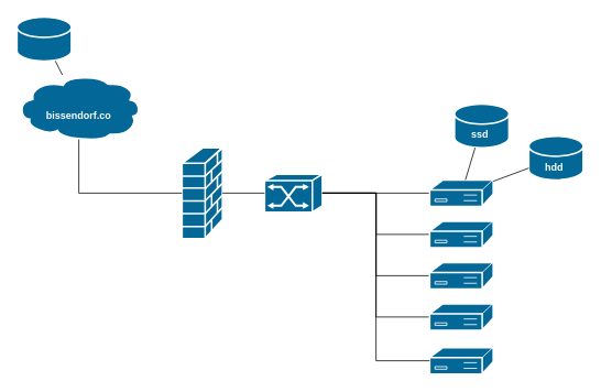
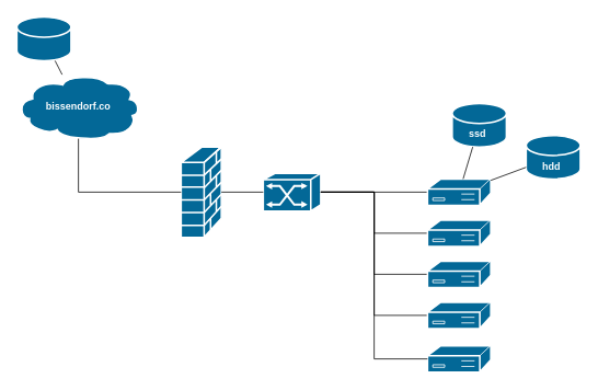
- <mxCell id="17" value="bissendorf.co" style="text;strokeColor=none;align=center;fillColor=none;html=1;verticalAlign=middle;whiteSpace=wrap;rounded=0;fontColor=#FFFFFF;fontStyle=1" parent="1" vertex="1"><mxGeometry x="45" y="124" width="100" height="30" as="geometry" /></mxCell>
+ <mxCell id="17" value="bissendorf.co" style="text;strokeColor=none;align=center;fillColor=none;html=1;verticalAlign=middle;whiteSpace=wrap;rounded=0;fontColor=#FFFFFF;fontStyle=1" parent="1" vertex="1"><mxGeometry x="45" y="114" width="100" height="30" as="geometry" /></mxCell>
